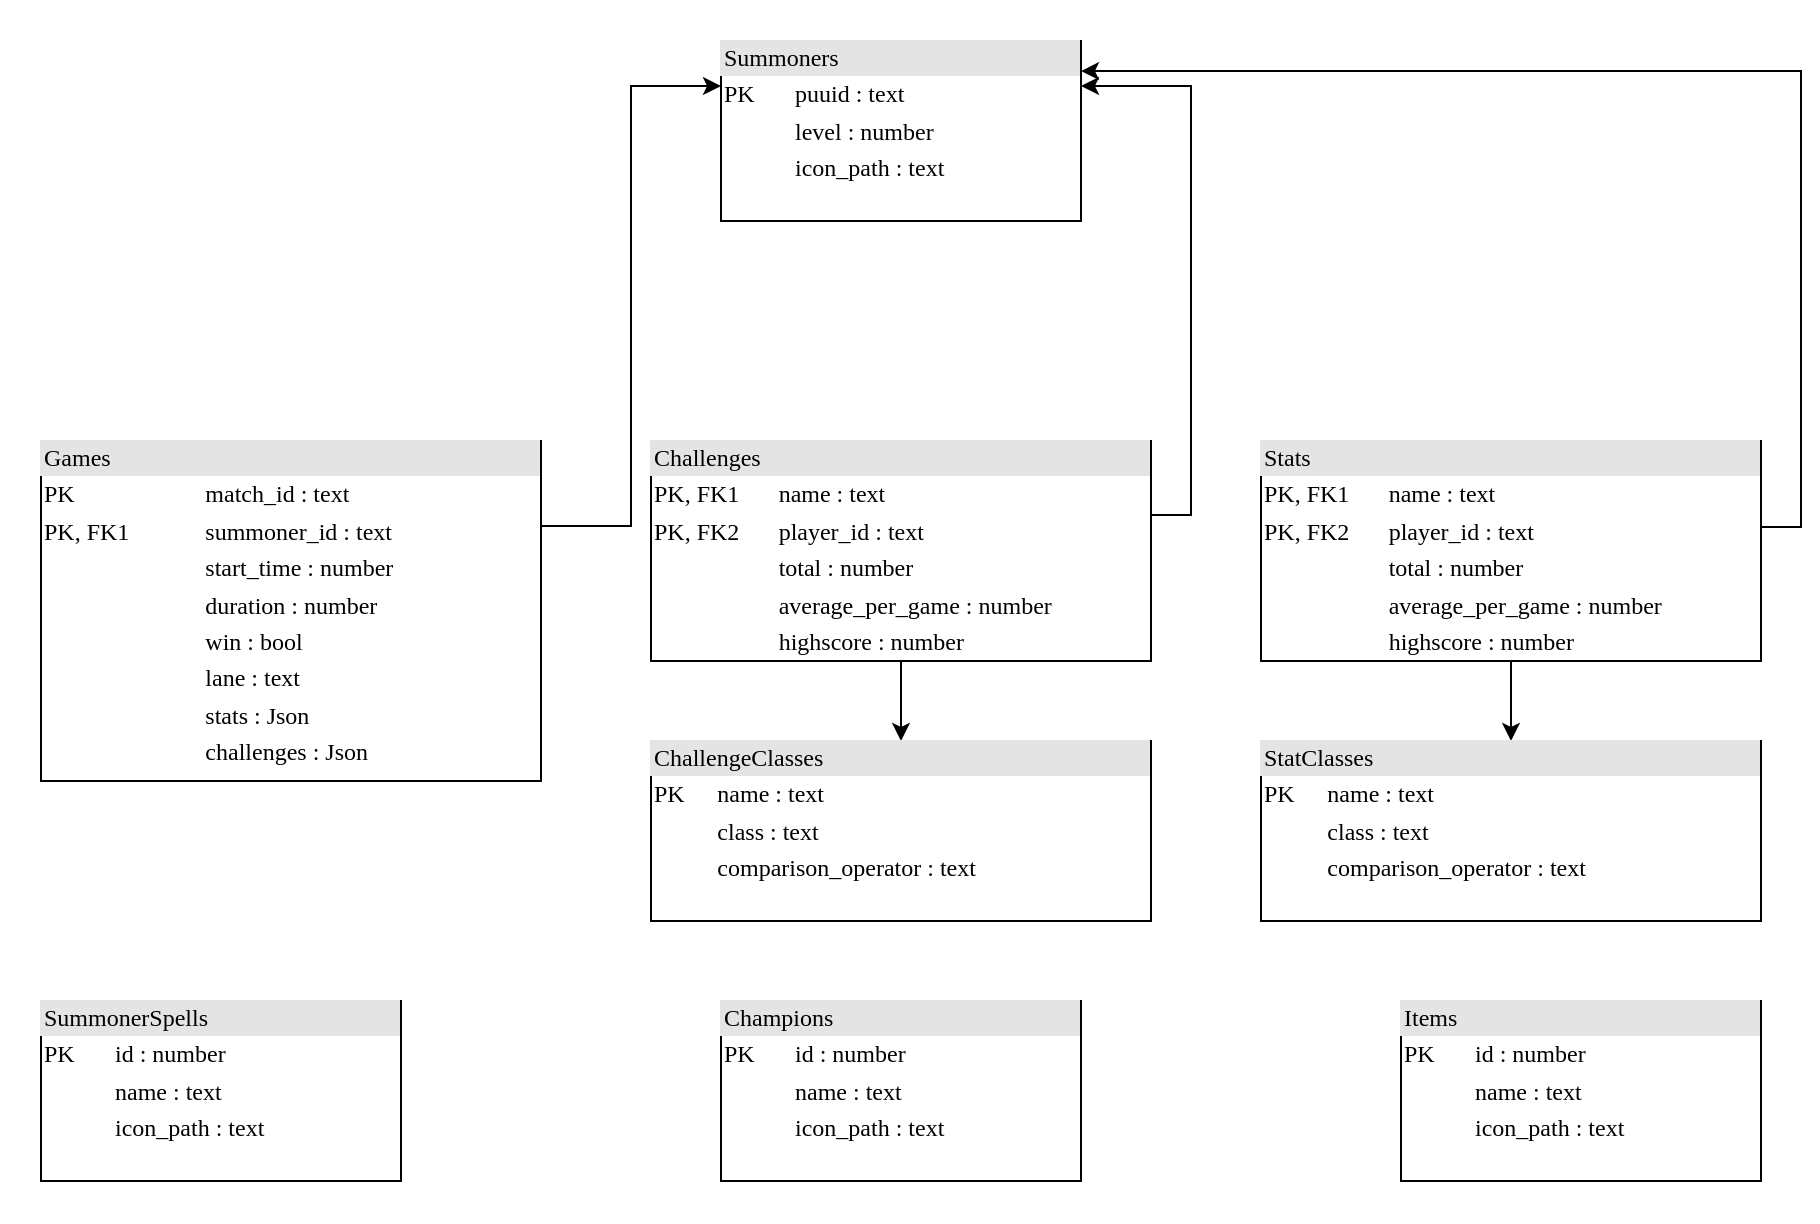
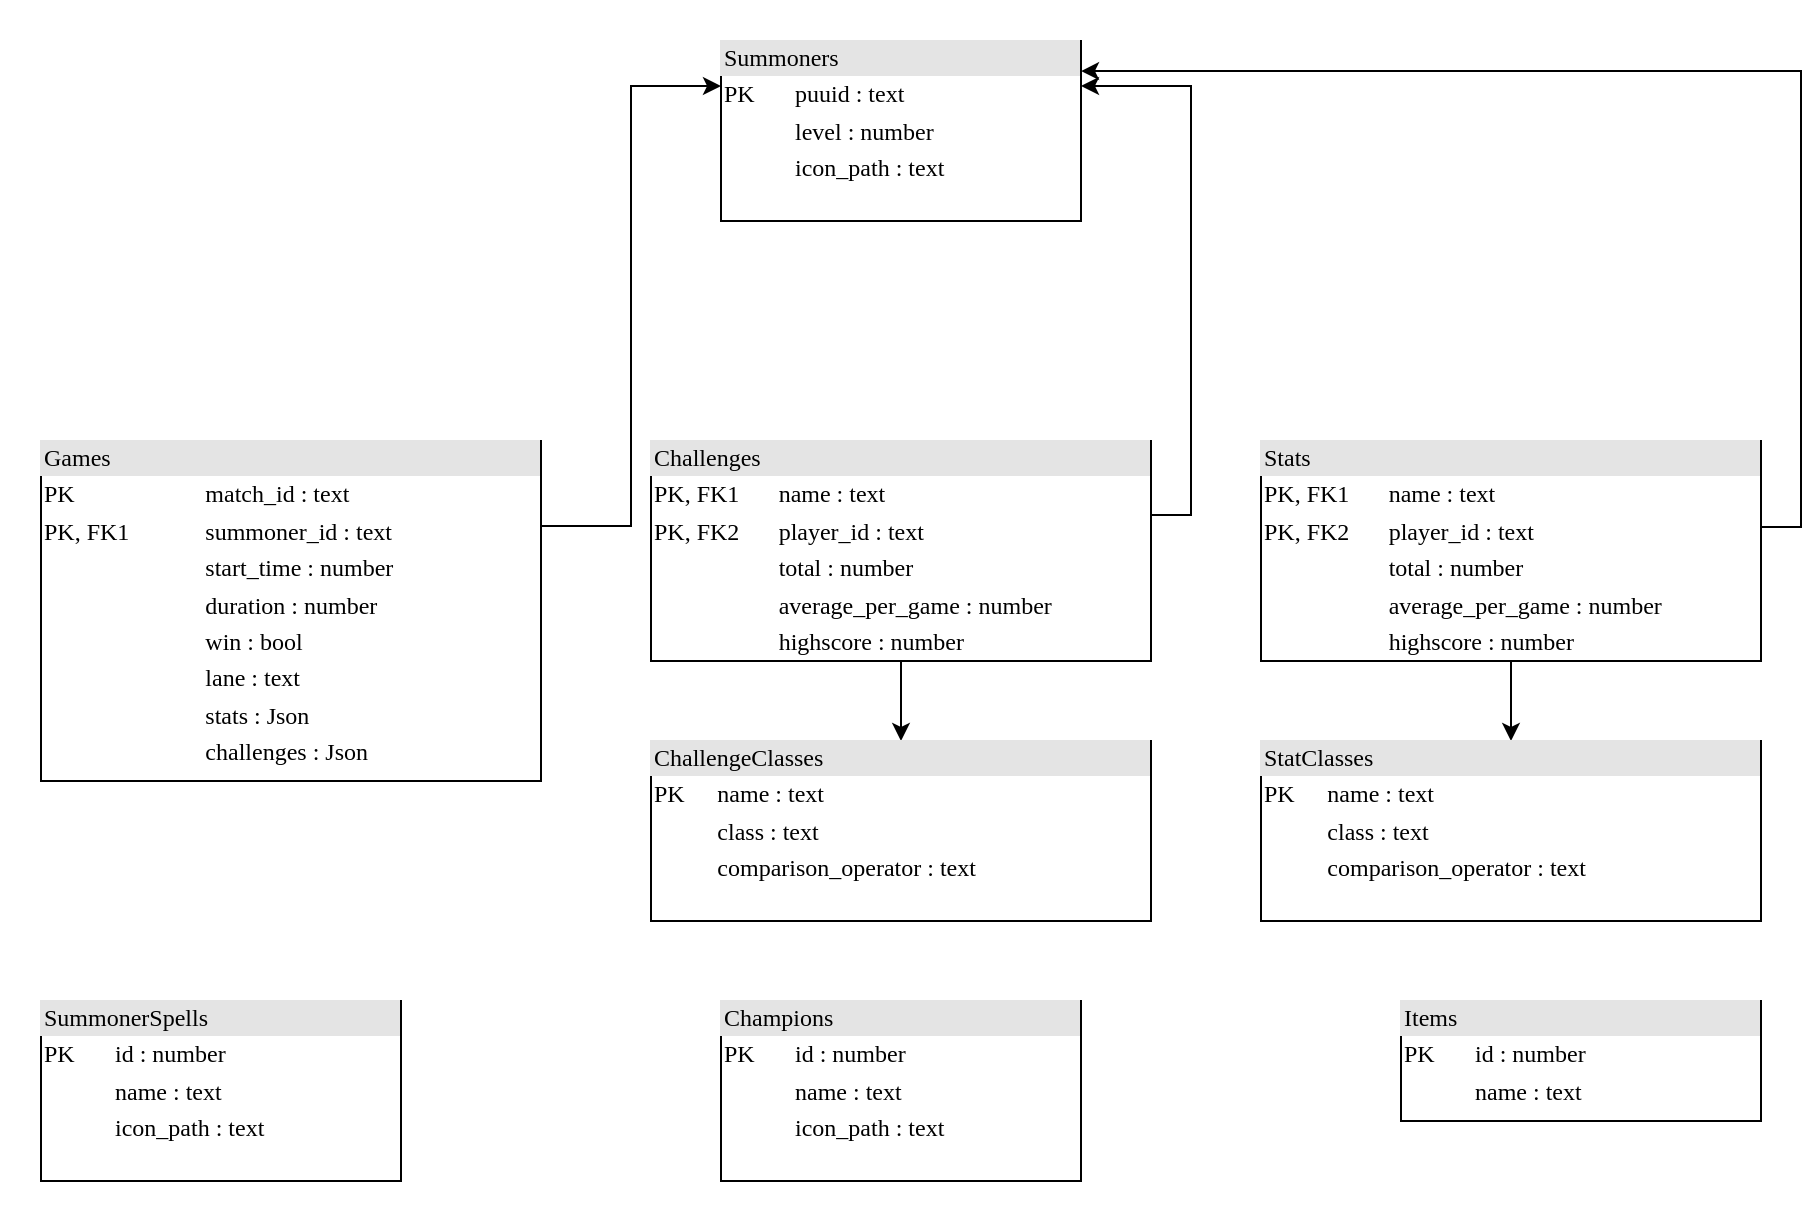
- <mxCell id="3" value="&lt;div style=&quot;box-sizing: border-box ; width: 100% ; background: rgb(228 , 228 , 228) ; padding: 2px&quot;&gt;Items&lt;/div&gt;&lt;table style=&quot;width: 100% ; font-size: 1em&quot; cellpadding=&quot;2&quot; cellspacing=&quot;0&quot;&gt;&lt;tbody&gt;&lt;tr&gt;&lt;td&gt;PK&lt;/td&gt;&lt;td&gt;id : number&lt;/td&gt;&lt;/tr&gt;&lt;tr&gt;&lt;td&gt;&lt;br&gt;&lt;/td&gt;&lt;td&gt;name : text&lt;/td&gt;&lt;/tr&gt;&lt;tr&gt;&lt;td&gt;&lt;/td&gt;&lt;td&gt;icon_path : text&lt;/td&gt;&lt;/tr&gt;&lt;/tbody&gt;&lt;/table&gt;" style="verticalAlign=top;align=left;overflow=fill;html=1;rounded=0;shadow=0;comic=0;labelBackgroundColor=none;strokeWidth=1;fontFamily=Verdana;fontSize=12" parent="1" vertex="1"><mxGeometry x="700" y="500" width="180" height="90" as="geometry" /></mxCell>
+ <mxCell id="3" value="&lt;div style=&quot;box-sizing: border-box ; width: 100% ; background: rgb(228 , 228 , 228) ; padding: 2px&quot;&gt;Items&lt;/div&gt;&lt;table style=&quot;width: 100% ; font-size: 1em&quot; cellpadding=&quot;2&quot; cellspacing=&quot;0&quot;&gt;&lt;tbody&gt;&lt;tr&gt;&lt;td&gt;PK&lt;/td&gt;&lt;td&gt;id : number&lt;/td&gt;&lt;/tr&gt;&lt;tr&gt;&lt;td&gt;&lt;br&gt;&lt;/td&gt;&lt;td&gt;name : text&lt;/td&gt;&lt;/tr&gt;&lt;tr&gt;&lt;td&gt;&lt;/td&gt;&lt;td&gt;icon_path : text&lt;/td&gt;&lt;/tr&gt;&lt;/tbody&gt;&lt;/table&gt;" style="verticalAlign=top;align=left;overflow=fill;html=1;rounded=0;shadow=0;comic=0;labelBackgroundColor=none;strokeWidth=1;fontFamily=Verdana;fontSize=12" parent="1" vertex="1"><mxGeometry x="700" y="500" width="180" height="60" as="geometry" /></mxCell>
